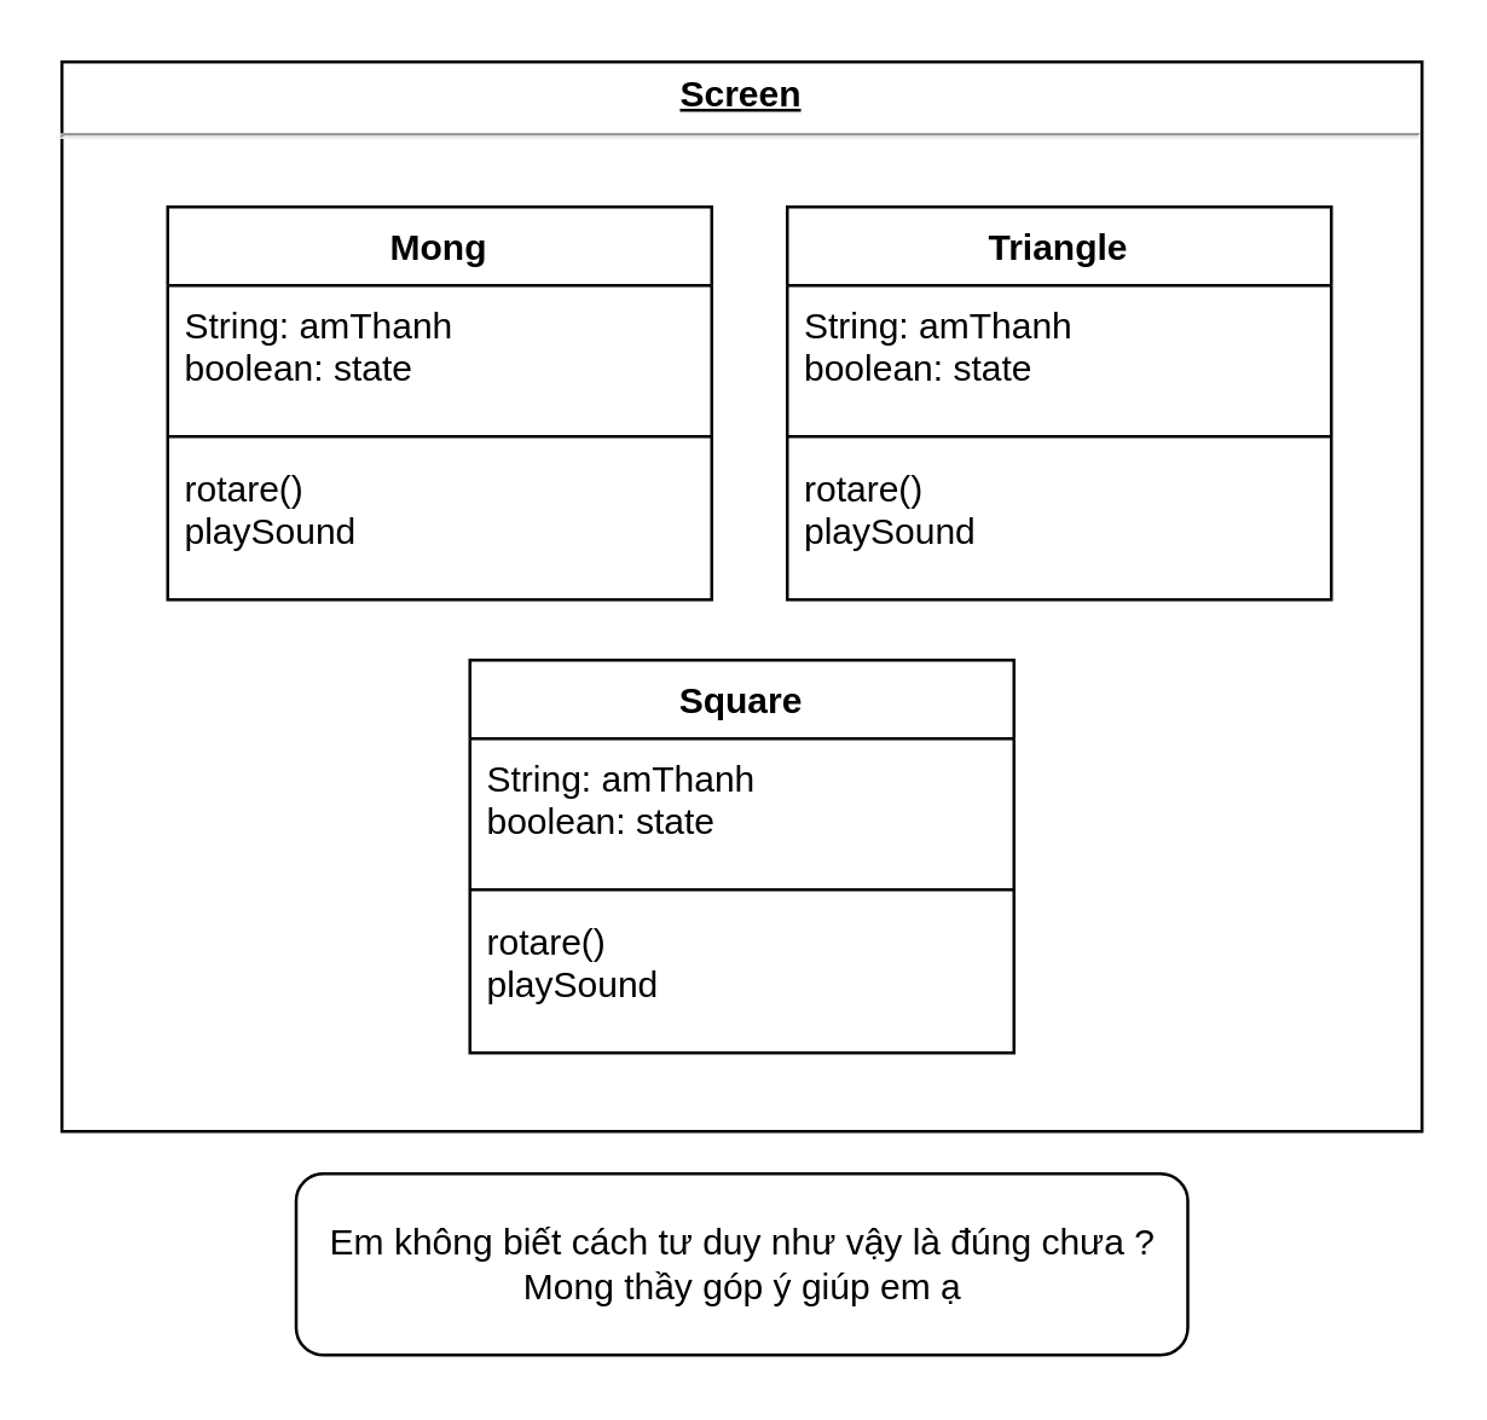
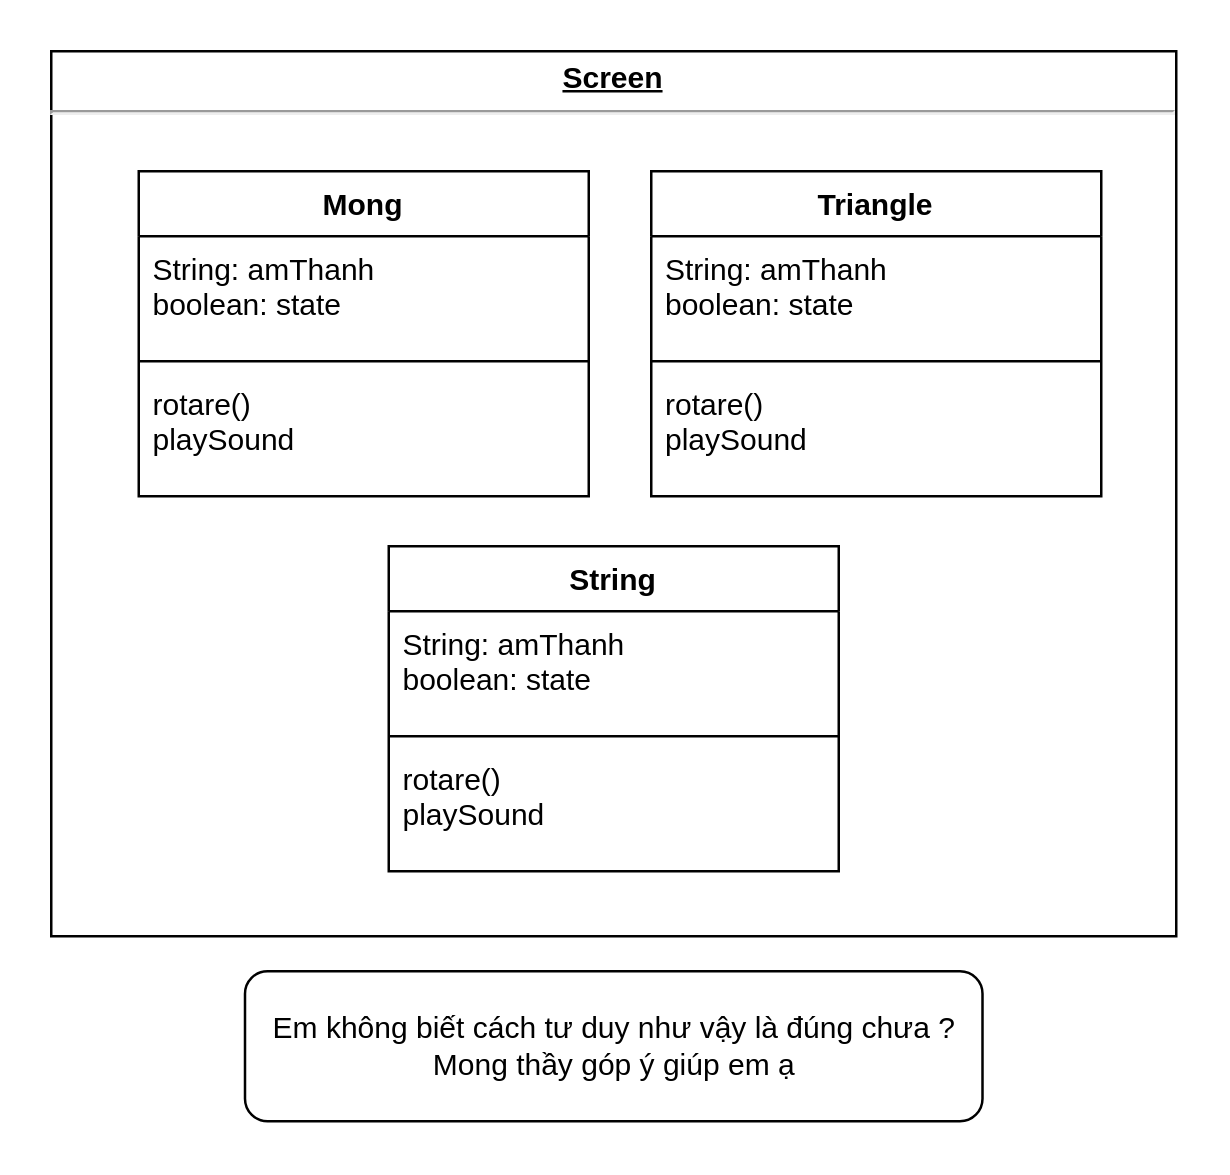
- <mxCell id="11" value="Square" style="swimlane;fontStyle=1;align=center;verticalAlign=top;childLayout=stackLayout;horizontal=1;startSize=26;horizontalStack=0;resizeParent=1;resizeParentMax=0;resizeLast=0;collapsible=1;marginBottom=0;" vertex="1" parent="1"><mxGeometry x="155" y="218" width="180" height="130" as="geometry" /></mxCell>
+ <mxCell id="11" value="String" style="swimlane;fontStyle=1;align=center;verticalAlign=top;childLayout=stackLayout;horizontal=1;startSize=26;horizontalStack=0;resizeParent=1;resizeParentMax=0;resizeLast=0;collapsible=1;marginBottom=0;" vertex="1" parent="1"><mxGeometry x="155" y="218" width="180" height="130" as="geometry" /></mxCell>
